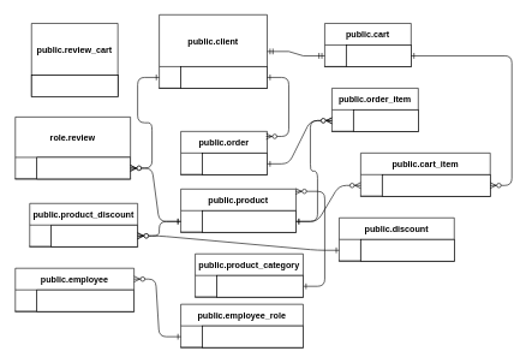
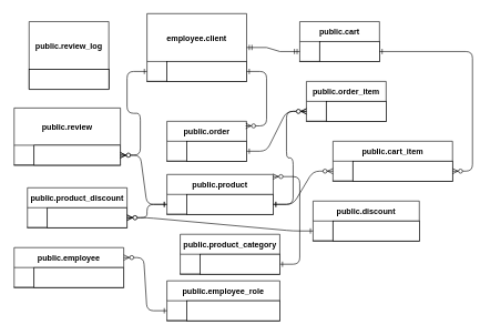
- <mxCell id="10" value="public.client" style="shape=table;startSize=72;container=1;collapsible=1;childLayout=tableLayout;fixedRows=1;rowLines=0;fontStyle=1;align=center;resizeLast=1;" parent="1" vertex="1"><mxGeometry x="220" y="20" width="150" height="102" as="geometry" /></mxCell>
+ <mxCell id="10" value="employee.client" style="shape=table;startSize=72;container=1;collapsible=1;childLayout=tableLayout;fixedRows=1;rowLines=0;fontStyle=1;align=center;resizeLast=1;" parent="1" vertex="1"><mxGeometry x="220" y="20" width="150" height="102" as="geometry" /></mxCell>
- <mxCell id="61" value="public.review_cart" style="shape=table;startSize=72;container=1;collapsible=1;childLayout=tableLayout;fixedRows=1;rowLines=0;fontStyle=1;align=center;resizeLast=1;" parent="1" vertex="1"><mxGeometry x="42.5" y="32" width="120" height="102" as="geometry"><mxRectangle x="425" y="220" width="130" height="30" as="alternateBounds" /></mxGeometry></mxCell>
+ <mxCell id="61" value="public.review_log" style="shape=table;startSize=72;container=1;collapsible=1;childLayout=tableLayout;fixedRows=1;rowLines=0;fontStyle=1;align=center;resizeLast=1;" parent="1" vertex="1"><mxGeometry x="42.5" y="32" width="120" height="102" as="geometry"><mxRectangle x="425" y="220" width="130" height="30" as="alternateBounds" /></mxGeometry></mxCell>
- <mxCell id="42" value="role.review" style="shape=table;startSize=56;container=1;collapsible=1;childLayout=tableLayout;fixedRows=1;rowLines=0;fontStyle=1;align=center;resizeLast=1;" parent="1" vertex="1"><mxGeometry x="20" y="162" width="160" height="86" as="geometry" /></mxCell>
+ <mxCell id="42" value="public.review" style="shape=table;startSize=56;container=1;collapsible=1;childLayout=tableLayout;fixedRows=1;rowLines=0;fontStyle=1;align=center;resizeLast=1;" parent="1" vertex="1"><mxGeometry x="20" y="162" width="160" height="86" as="geometry" /></mxCell>
